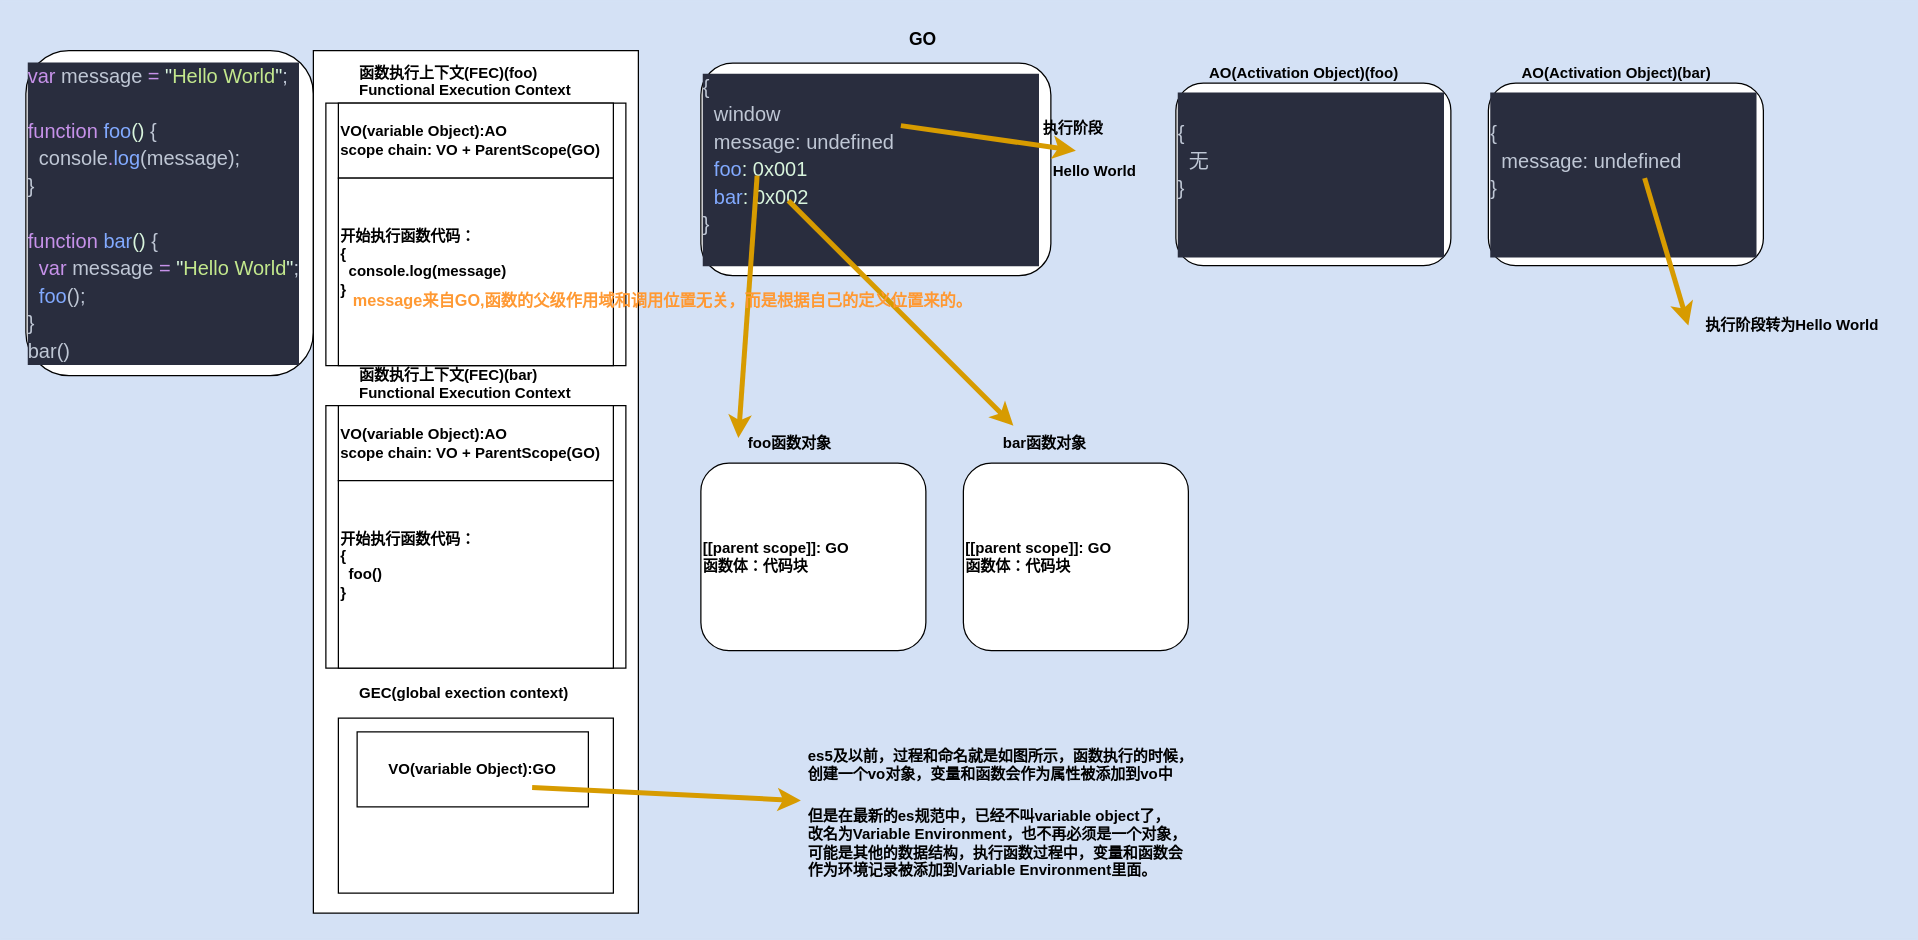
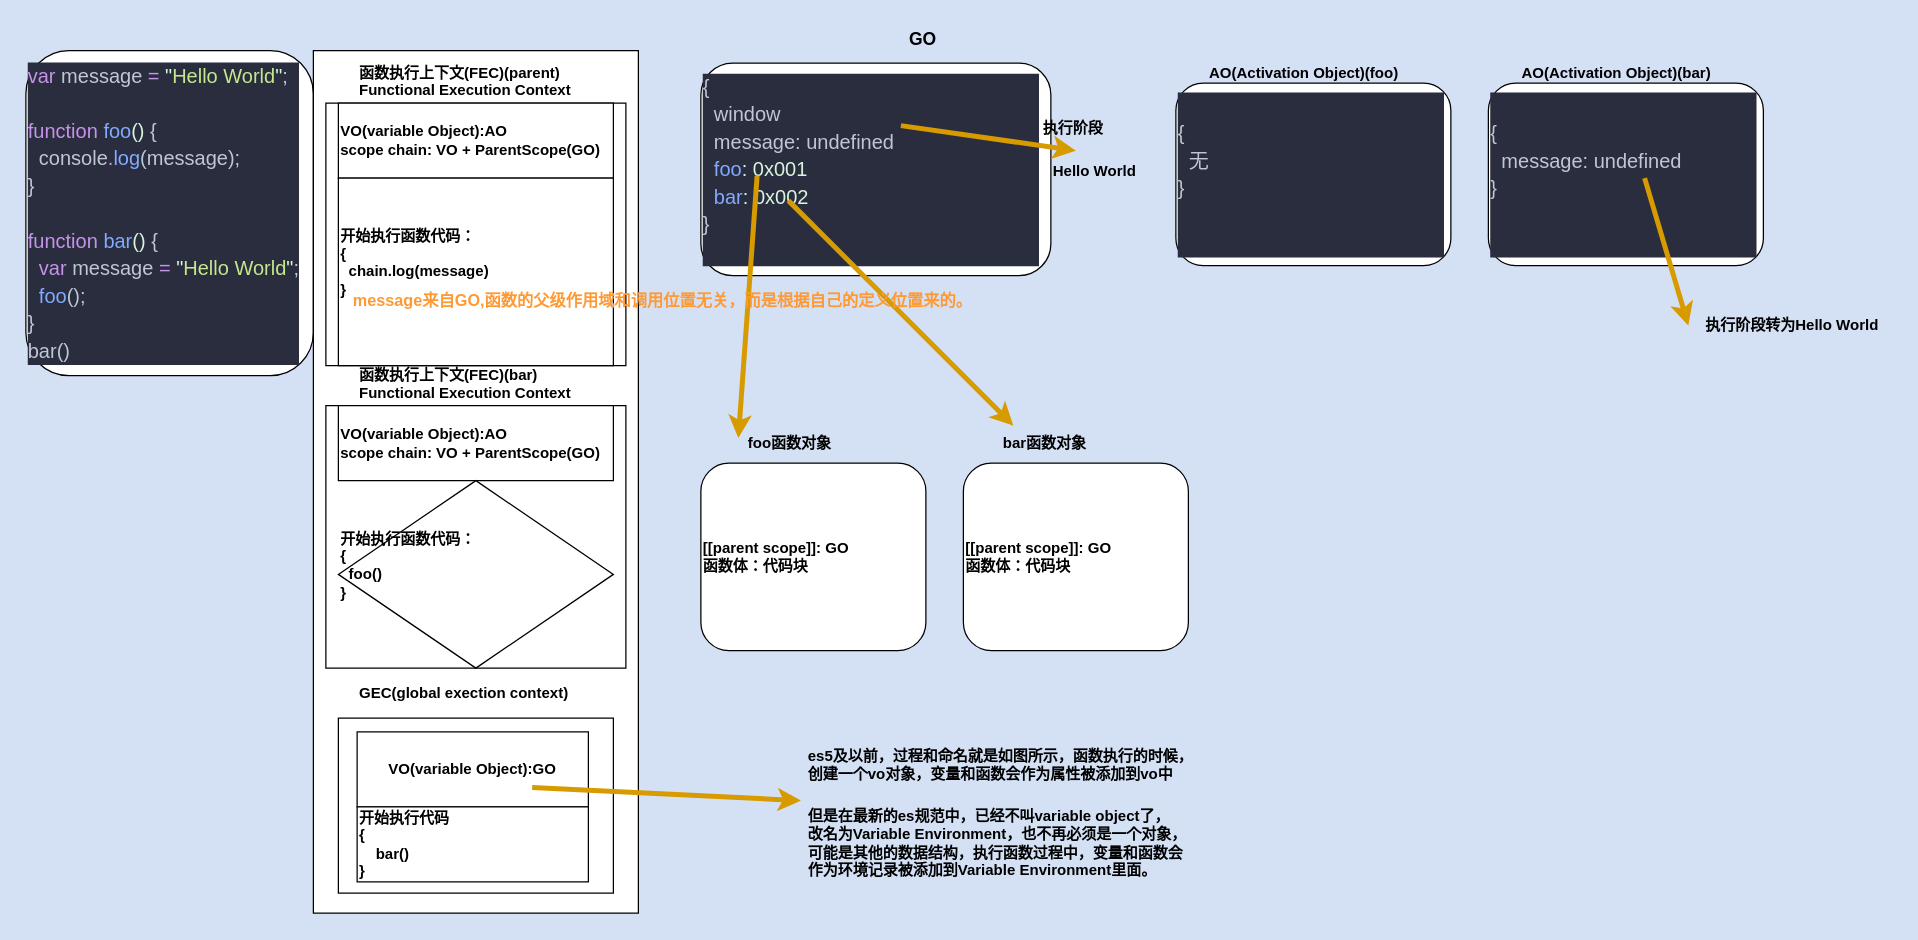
- <mxCell id="23" value="&lt;b&gt;函数执行上下文(FEC)(foo)&lt;br&gt;Functional Execution Context&lt;br&gt;&lt;br&gt;&lt;/b&gt;" style="text;html=1;resizable=0;points=[];autosize=1;align=left;verticalAlign=top;spacingTop=-4;" parent="1" vertex="1"><mxGeometry x="285" y="48" width="190" height="40" as="geometry" /></mxCell>
+ <mxCell id="23" value="&lt;b&gt;函数执行上下文(FEC)(parent)&lt;br&gt;Functional Execution Context&lt;br&gt;&lt;br&gt;&lt;/b&gt;" style="text;html=1;resizable=0;points=[];autosize=1;align=left;verticalAlign=top;spacingTop=-4;" parent="1" vertex="1"><mxGeometry x="285" y="48" width="190" height="40" as="geometry" /></mxCell>
- <mxCell id="26" value="&lt;b&gt;开始执行函数代码：&lt;br&gt;{&lt;br&gt;&amp;nbsp; console.log(message)&lt;br&gt;&lt;/b&gt;&lt;b&gt;}&lt;br&gt;&lt;br&gt;&lt;/b&gt;" style="rounded=0;whiteSpace=wrap;html=1;align=left;" parent="1" vertex="1"><mxGeometry x="270" y="142" width="220" height="150" as="geometry" /></mxCell>
+ <mxCell id="26" value="&lt;b&gt;开始执行函数代码：&lt;br&gt;{&lt;br&gt;&amp;nbsp; chain.log(message)&lt;br&gt;&lt;/b&gt;&lt;b&gt;}&lt;br&gt;&lt;br&gt;&lt;/b&gt;" style="rounded=0;whiteSpace=wrap;html=1;align=left;" parent="1" vertex="1"><mxGeometry x="270" y="142" width="220" height="150" as="geometry" /></mxCell>
- <mxCell id="22" value="&lt;b&gt;开始执行函数代码：&lt;br&gt;{&lt;br&gt;&amp;nbsp; foo()&lt;br&gt;&lt;/b&gt;&lt;b&gt;}&lt;br&gt;&lt;br&gt;&lt;/b&gt;" style="rounded=0;whiteSpace=wrap;html=1;align=left;" parent="1" vertex="1"><mxGeometry x="270" y="384" width="220" height="150" as="geometry" /></mxCell>
+ <mxCell id="22" value="&lt;b&gt;开始执行函数代码：&lt;br&gt;{&lt;br&gt;&amp;nbsp; foo()&lt;br&gt;&lt;/b&gt;&lt;b&gt;}&lt;br&gt;&lt;br&gt;&lt;/b&gt;" style="rhombus;whiteSpace=wrap;html=1;align=left;" parent="1" vertex="1"><mxGeometry x="270" y="384" width="220" height="150" as="geometry" /></mxCell>
+ <mxCell id="18" value="&lt;b&gt;开始执行代码&lt;br&gt;{&lt;br&gt;&amp;nbsp; &amp;nbsp; bar()&lt;br&gt;}&lt;br&gt;&lt;/b&gt;" style="rounded=0;whiteSpace=wrap;html=1;align=left;" parent="1" vertex="1"><mxGeometry x="285" y="645" width="185" height="60" as="geometry" /></mxCell>
